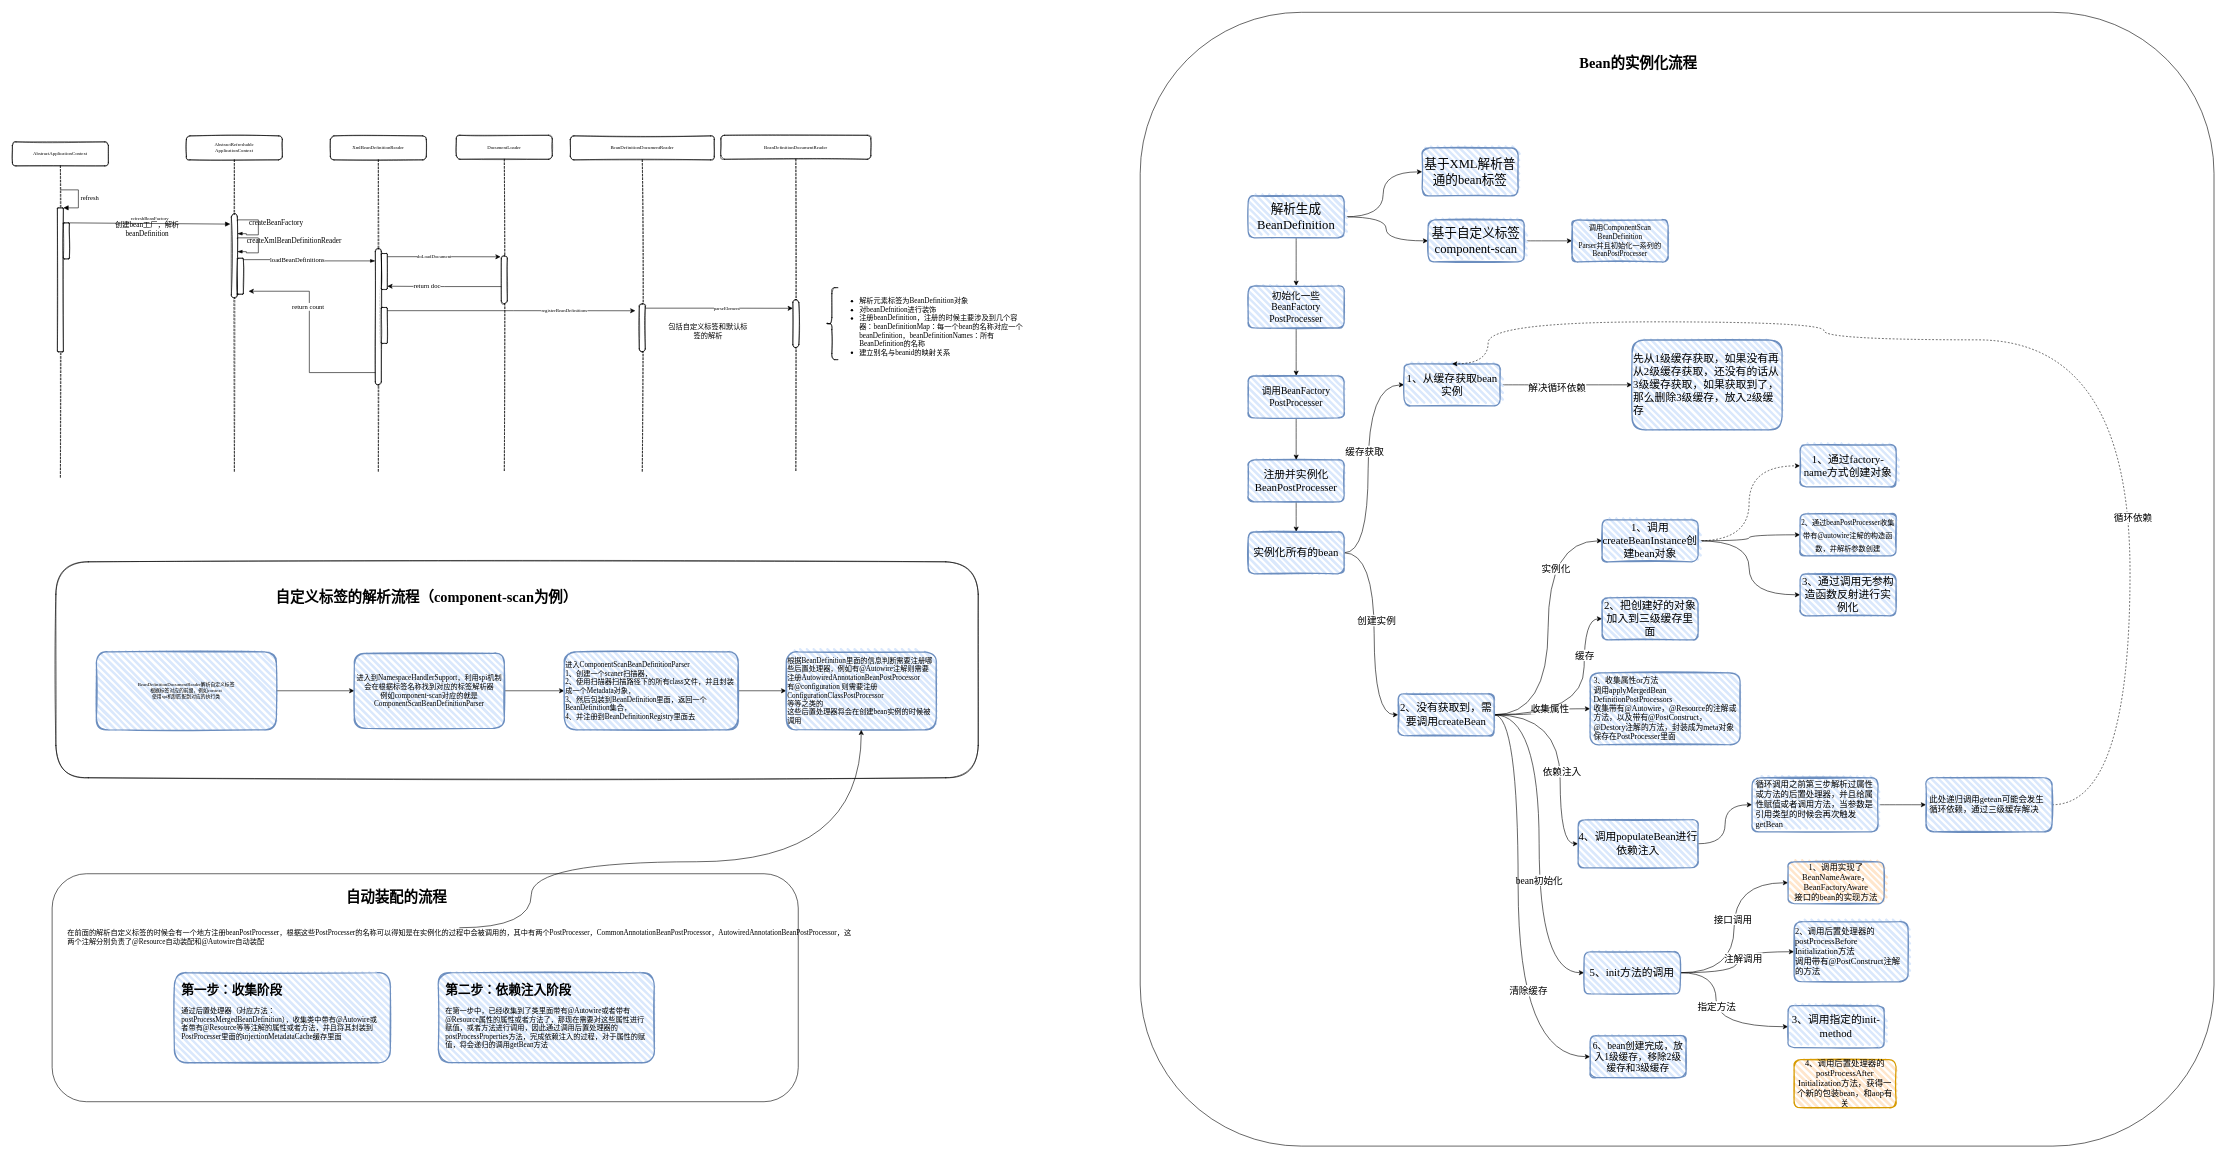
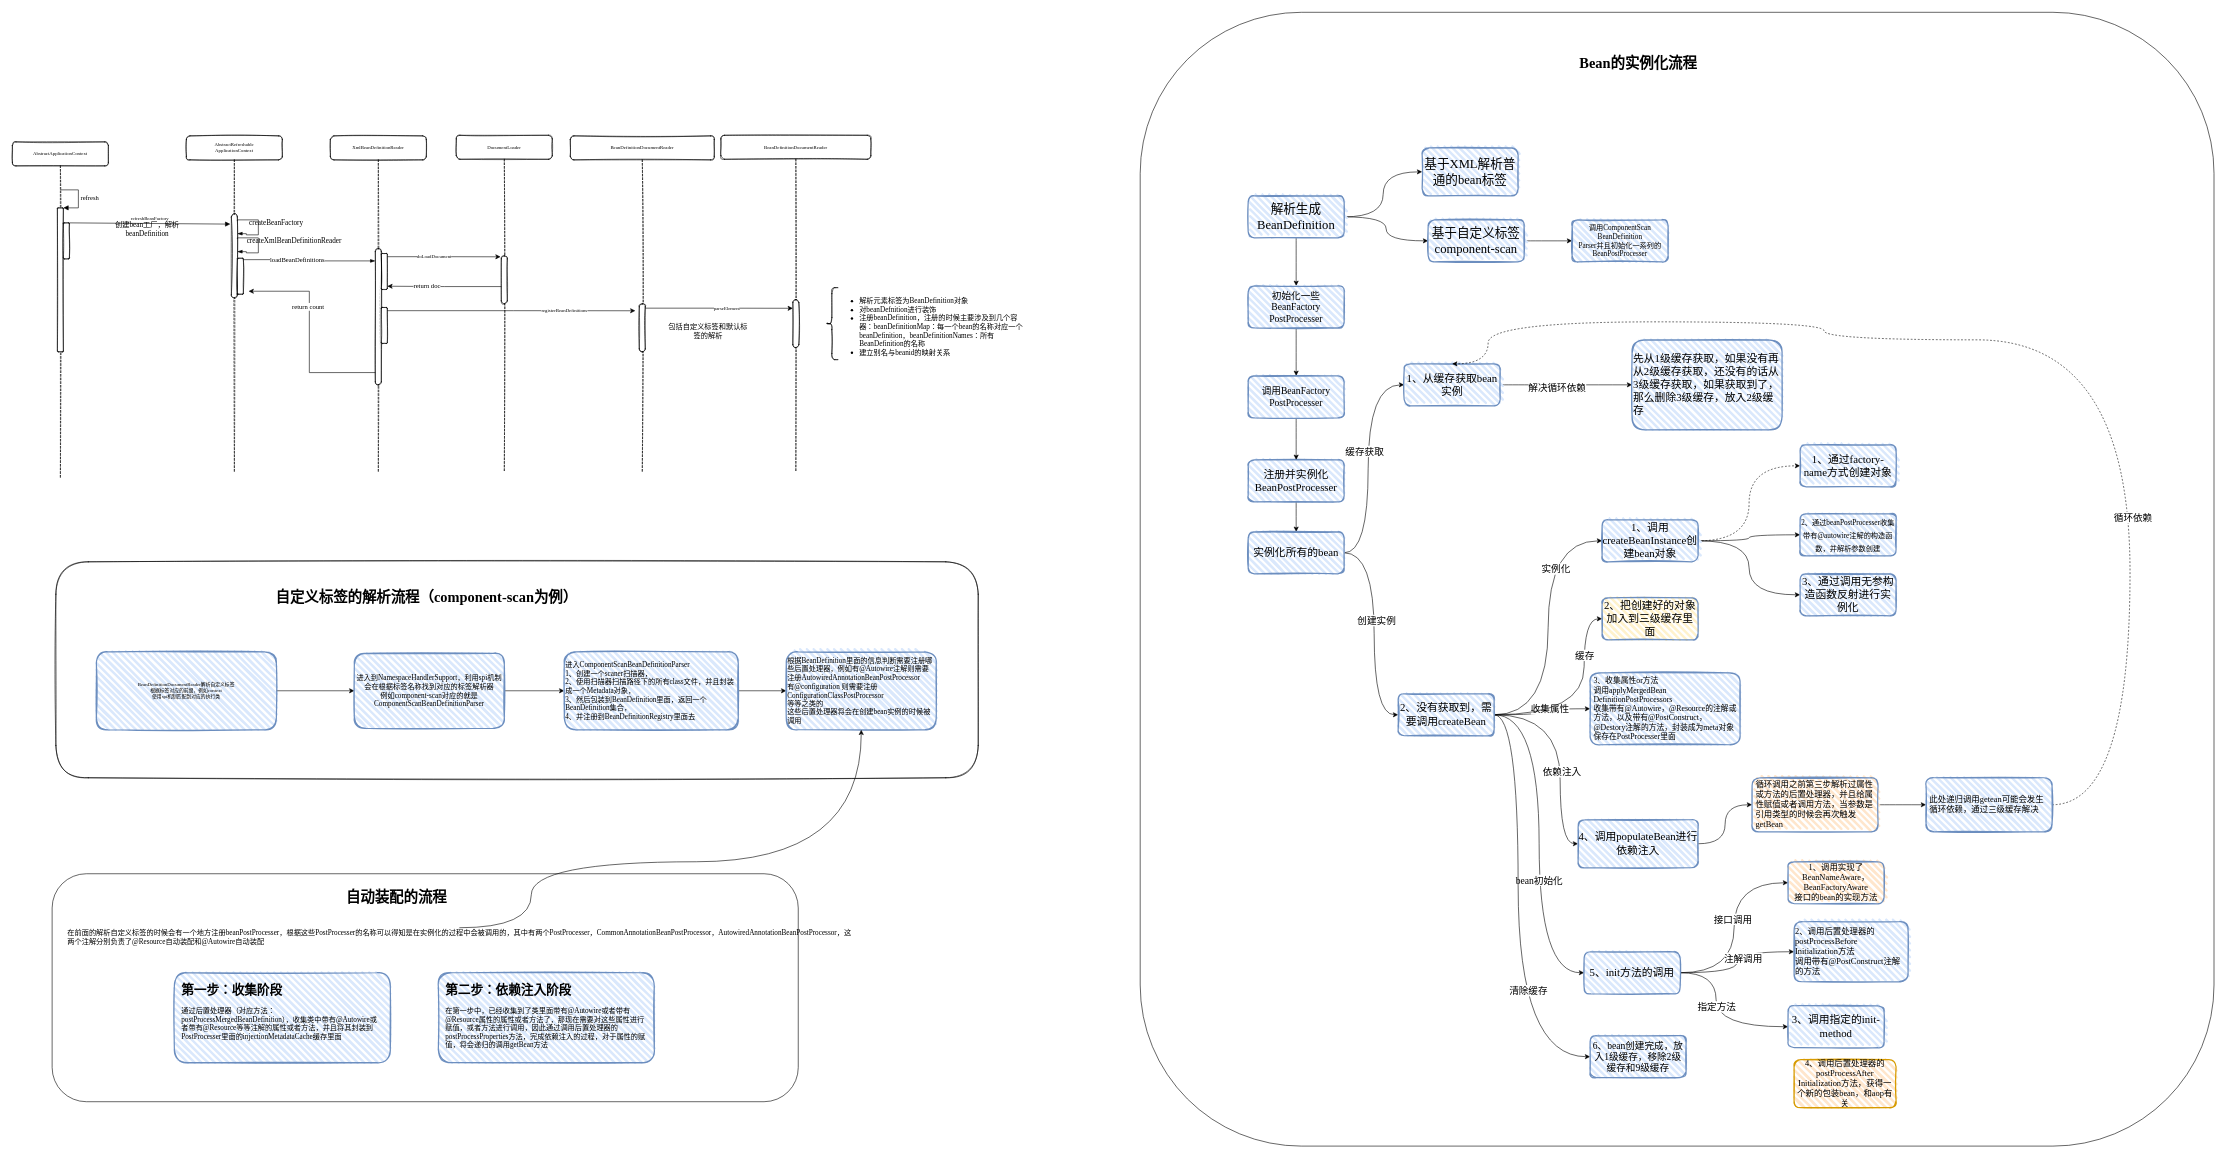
- <mxCell id="99" value="2、把创建好的对象加入到三级缓存里面" style="rounded=1;whiteSpace=wrap;html=1;strokeWidth=2;fillWeight=4;hachureGap=8;hachureAngle=45;fillColor=#dae8fc;sketch=1;fontFamily=Comic Sans MS;fontSize=18;strokeColor=#6c8ebf;" vertex="1" parent="1"><mxGeometry x="2670" y="996" width="160" height="70" as="geometry" /></mxCell>
+ <mxCell id="99" value="2、把创建好的对象加入到三级缓存里面" style="rounded=1;whiteSpace=wrap;html=1;strokeWidth=2;fillWeight=4;hachureGap=8;hachureAngle=45;fillColor=#fff2cc;sketch=1;fontFamily=Comic Sans MS;fontSize=18;strokeColor=#6c8ebf;" vertex="1" parent="1"><mxGeometry x="2670" y="996" width="160" height="70" as="geometry" /></mxCell>
- <mxCell id="103" value="循环调用之前第三步解析过属性或方法的后置处理器，并且给属性赋值或者调用方法，当参数是引用类型的时候会再次触发getBean" style="rounded=1;whiteSpace=wrap;html=1;strokeWidth=2;fillWeight=4;hachureGap=8;hachureAngle=45;fillColor=#dae8fc;sketch=1;fontFamily=Comic Sans MS;fontSize=14;strokeColor=#6c8ebf;spacing=6;align=left;" vertex="1" parent="1"><mxGeometry x="2920" y="1296" width="210" height="90" as="geometry" /></mxCell>
+ <mxCell id="103" value="循环调用之前第三步解析过属性或方法的后置处理器，并且给属性赋值或者调用方法，当参数是引用类型的时候会再次触发getBean" style="rounded=1;whiteSpace=wrap;html=1;strokeWidth=2;fillWeight=4;hachureGap=8;hachureAngle=45;fillColor=#ffe6cc;sketch=1;fontFamily=Comic Sans MS;fontSize=14;strokeColor=#6c8ebf;spacing=6;align=left;" vertex="1" parent="1"><mxGeometry x="2920" y="1296" width="210" height="90" as="geometry" /></mxCell>
- <mxCell id="115" value="6、bean创建完成，放入1级缓存，移除2级缓存和3级缓存" style="rounded=1;whiteSpace=wrap;html=1;strokeWidth=2;fillWeight=4;hachureGap=8;hachureAngle=45;fillColor=#dae8fc;sketch=1;fontFamily=Comic Sans MS;fontSize=16;strokeColor=#6c8ebf;" vertex="1" parent="1"><mxGeometry x="2650" y="1726" width="160" height="70" as="geometry" /></mxCell>
+ <mxCell id="115" value="6、bean创建完成，放入1级缓存，移除2级缓存和9级缓存" style="rounded=1;whiteSpace=wrap;html=1;strokeWidth=2;fillWeight=4;hachureGap=8;hachureAngle=45;fillColor=#dae8fc;sketch=1;fontFamily=Comic Sans MS;fontSize=16;strokeColor=#6c8ebf;" vertex="1" parent="1"><mxGeometry x="2650" y="1726" width="160" height="70" as="geometry" /></mxCell>
